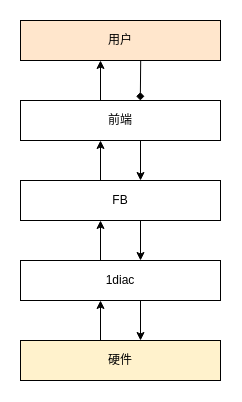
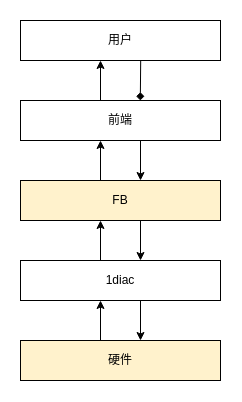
- <mxCell id="2" value="用户" style="rounded=0;whiteSpace=wrap;html=1;fillColor=#ffe6cc;" vertex="1" parent="1"><mxGeometry x="20" y="20" width="200" height="40" as="geometry" /></mxCell>
+ <mxCell id="2" value="用户" style="rounded=0;whiteSpace=wrap;html=1;" vertex="1" parent="1"><mxGeometry x="20" y="20" width="200" height="40" as="geometry" /></mxCell>
- <mxCell id="4" value="FB" style="rounded=0;whiteSpace=wrap;html=1;" vertex="1" parent="1"><mxGeometry x="20" y="180" width="200" height="40" as="geometry" /></mxCell>
+ <mxCell id="4" value="FB" style="rounded=0;whiteSpace=wrap;html=1;fillColor=#fff2cc;" vertex="1" parent="1"><mxGeometry x="20" y="180" width="200" height="40" as="geometry" /></mxCell>
